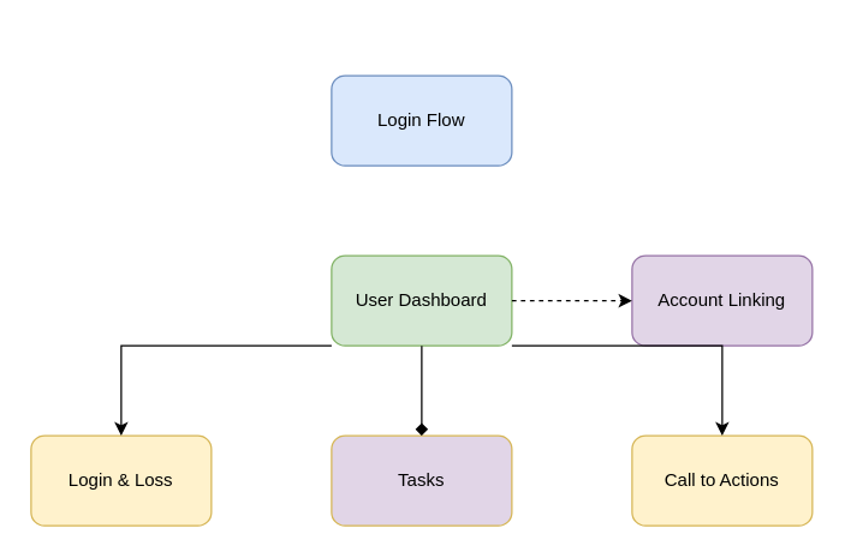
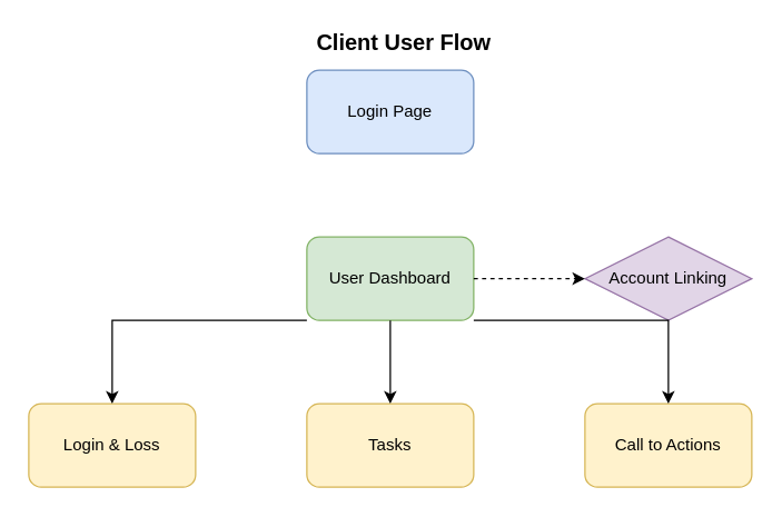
+ <mxCell id="12" value="Client User Flow" style="text;html=1;strokeColor=none;fillColor=none;align=center;verticalAlign=middle;whiteSpace=wrap;rounded=0;fontSize=16;fontStyle=1" vertex="1" parent="1"><mxGeometry x="220" y="20" width="140" height="20" as="geometry" /></mxCell>
- <mxCell id="2" value="Login Flow" style="rounded=1;whiteSpace=wrap;html=1;fillColor=#dae8fc;strokeColor=#6c8ebf;" vertex="1" parent="1"><mxGeometry x="220" y="50" width="120" height="60" as="geometry" /></mxCell>
+ <mxCell id="2" value="Login Page" style="rounded=1;whiteSpace=wrap;html=1;fillColor=#dae8fc;strokeColor=#6c8ebf;" vertex="1" parent="1"><mxGeometry x="220" y="50" width="120" height="60" as="geometry" /></mxCell>
- <mxCell id="3" value="Account Linking" style="rounded=1;whiteSpace=wrap;html=1;fillColor=#e1d5e7;strokeColor=#9673a6;" vertex="1" parent="1"><mxGeometry x="420" y="170" width="120" height="60" as="geometry" /></mxCell>
+ <mxCell id="3" value="Account Linking" style="rhombus;whiteSpace=wrap;html=1;fillColor=#e1d5e7;strokeColor=#9673a6;" vertex="1" parent="1"><mxGeometry x="420" y="170" width="120" height="60" as="geometry" /></mxCell>
- <mxCell id="10" value="" style="endArrow=diamond;html=1;rounded=0;exitX=0.5;exitY=1;exitDx=0;exitDy=0;entryX=0.5;entryY=0;entryDx=0;entryDy=0;" edge="1" parent="1" source="4" target="6"><mxGeometry width="50" height="50" relative="1" as="geometry"><mxPoint x="300" y="430" as="sourcePoint" /><mxPoint x="350" y="380" as="targetPoint" /></mxGeometry></mxCell>
+ <mxCell id="10" value="" style="endArrow=classic;html=1;rounded=0;exitX=0.5;exitY=1;exitDx=0;exitDy=0;entryX=0.5;entryY=0;entryDx=0;entryDy=0;" edge="1" parent="1" source="4" target="6"><mxGeometry width="50" height="50" relative="1" as="geometry"><mxPoint x="300" y="430" as="sourcePoint" /><mxPoint x="350" y="380" as="targetPoint" /></mxGeometry></mxCell>
- <mxCell id="6" value="Tasks" style="rounded=1;whiteSpace=wrap;html=1;fillColor=#e1d5e7;strokeColor=#d6b656;" vertex="1" parent="1"><mxGeometry x="220" y="290" width="120" height="60" as="geometry" /></mxCell>
+ <mxCell id="6" value="Tasks" style="rounded=1;whiteSpace=wrap;html=1;fillColor=#fff2cc;strokeColor=#d6b656;" vertex="1" parent="1"><mxGeometry x="220" y="290" width="120" height="60" as="geometry" /></mxCell>
